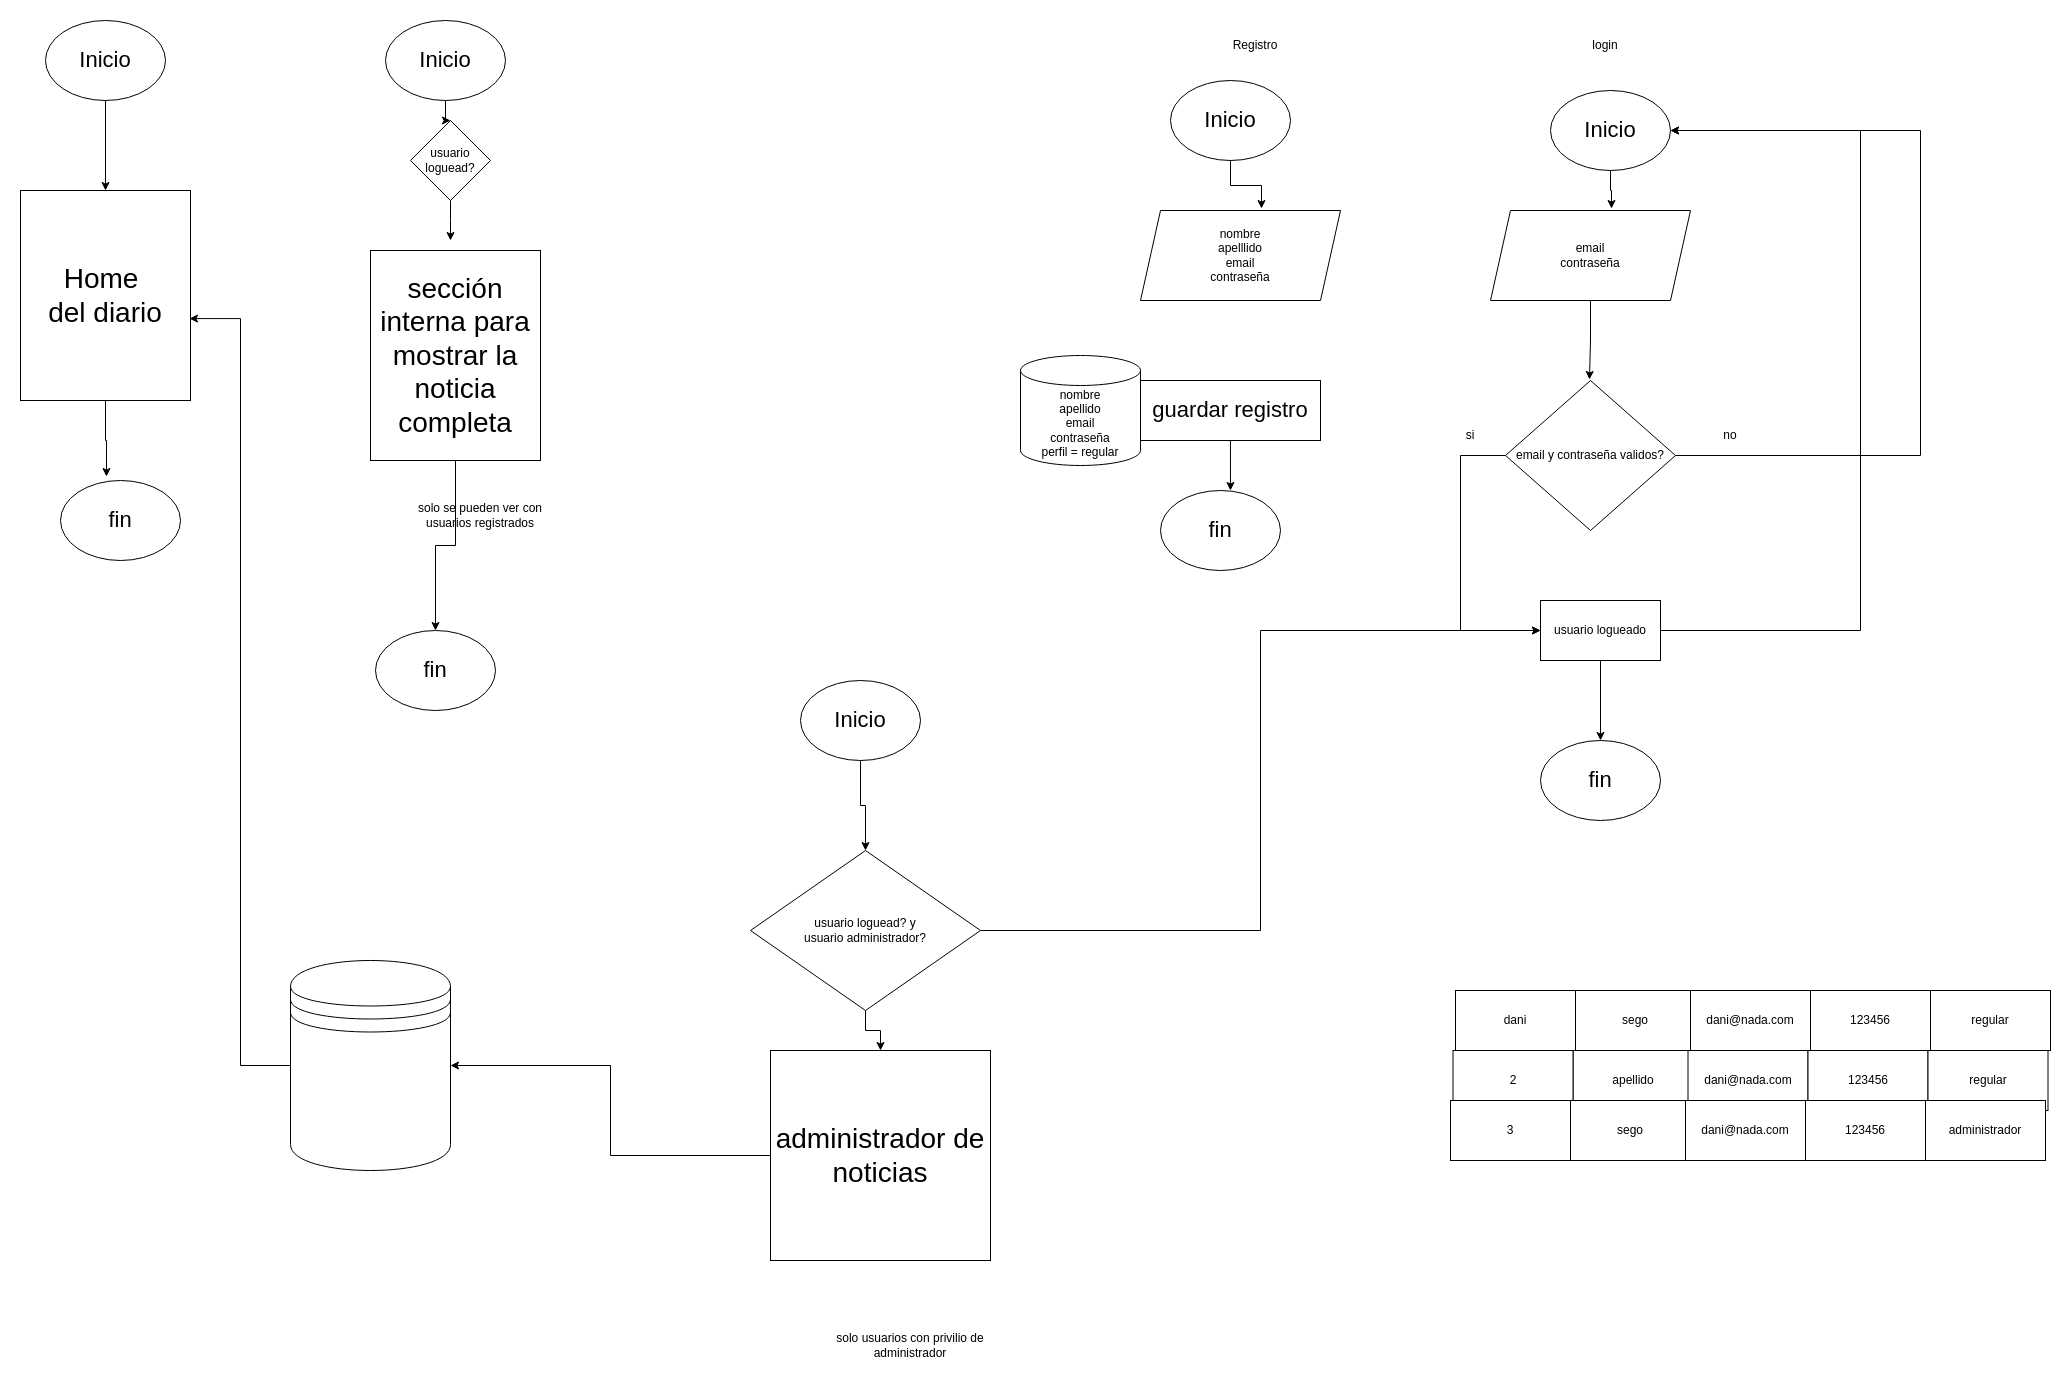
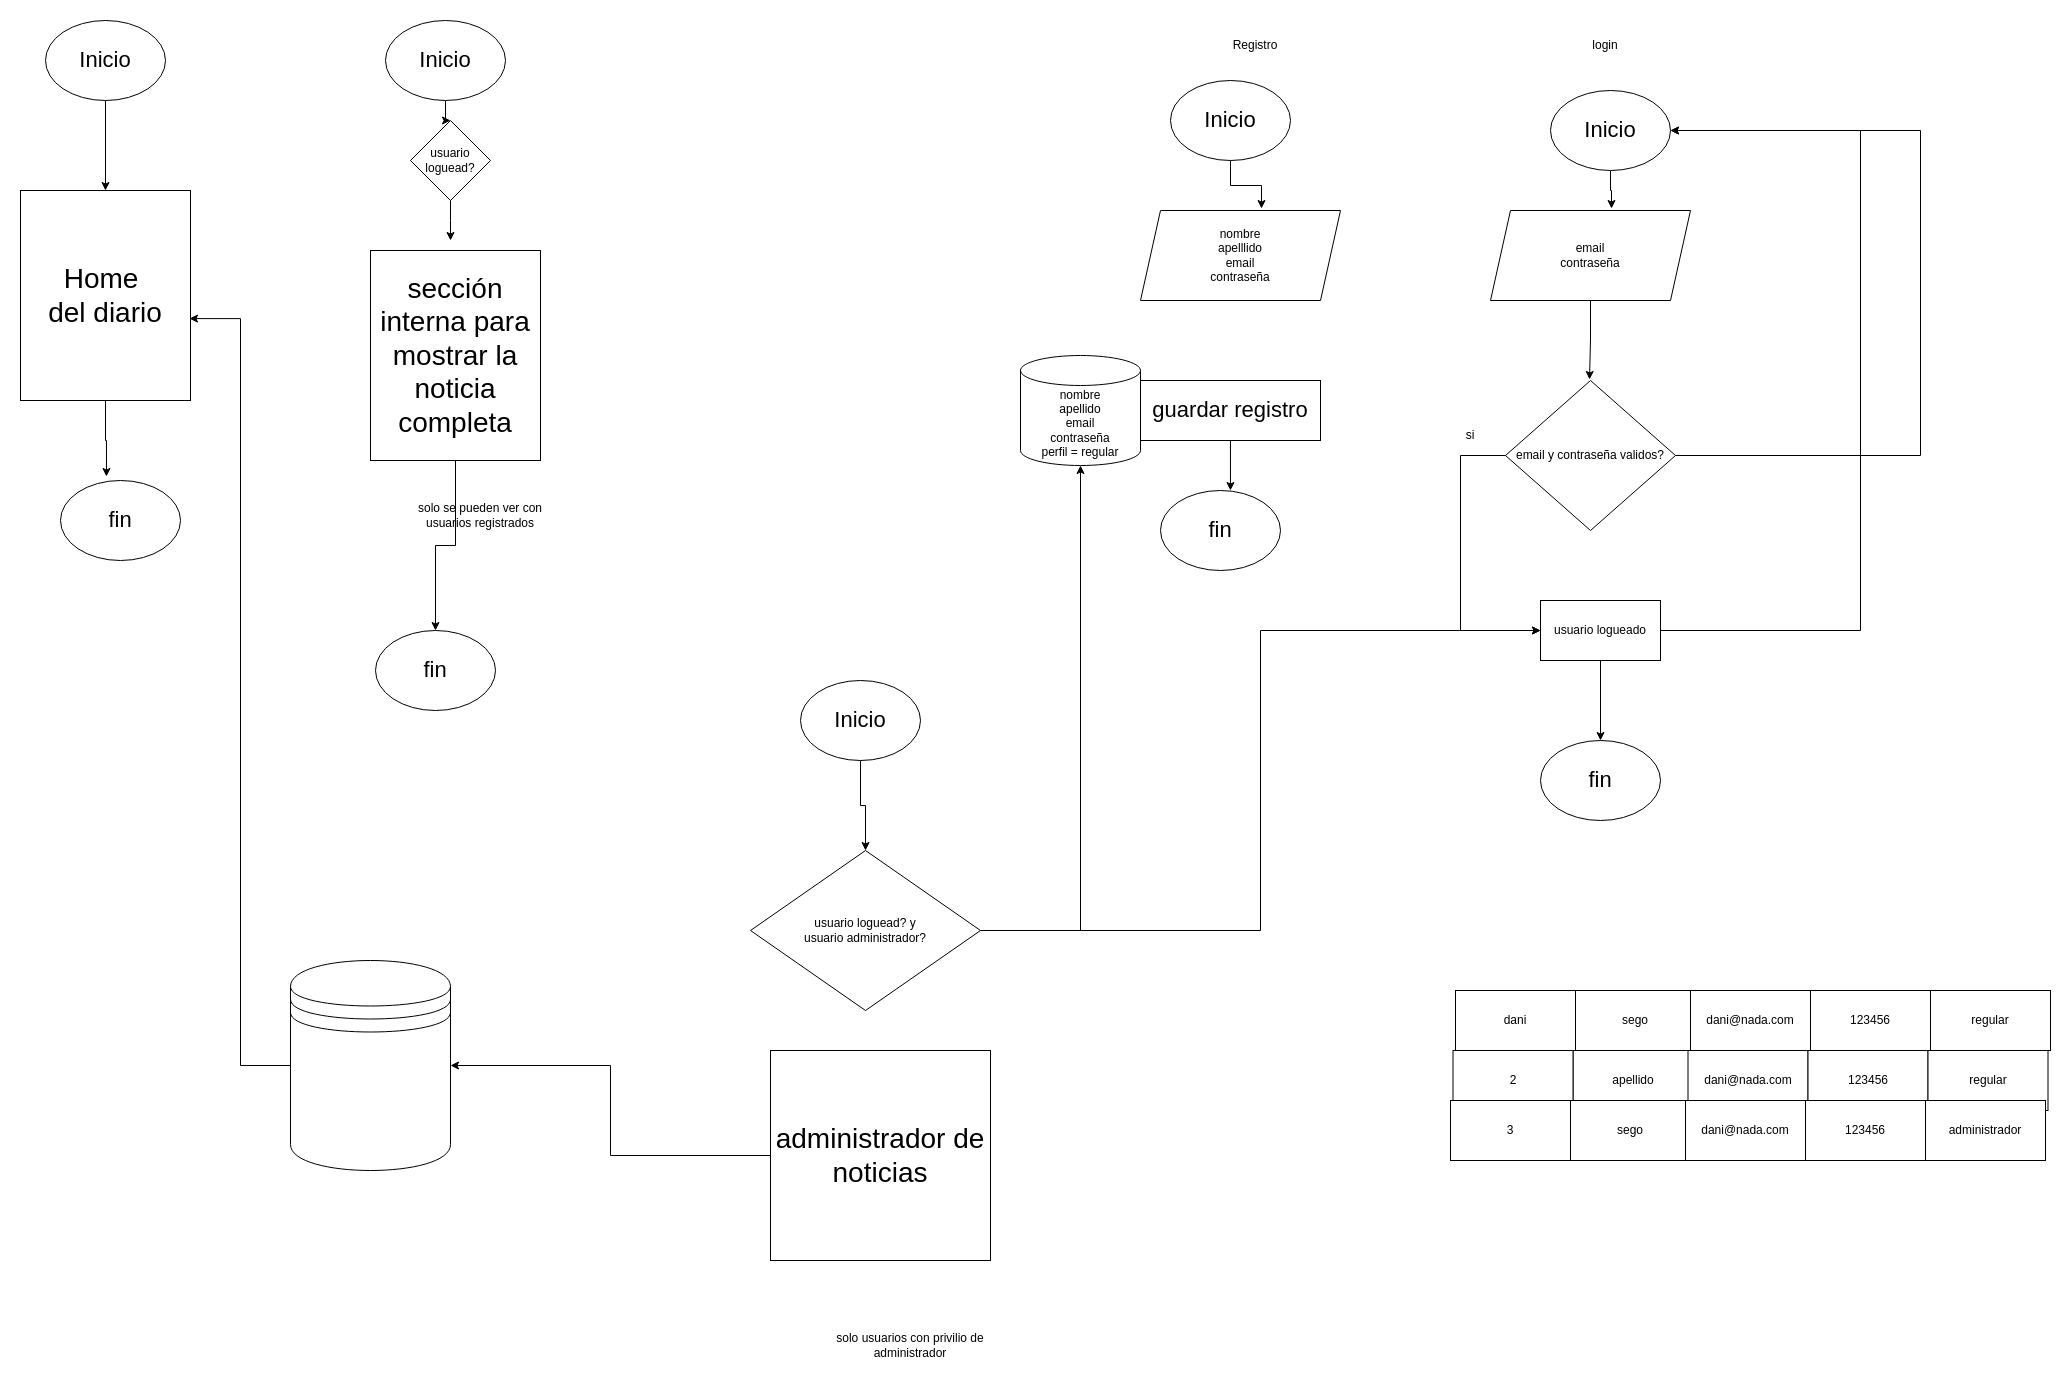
- <mxCell id="30" value="no" style="text;html=1;strokeColor=none;fillColor=none;align=center;verticalAlign=middle;whiteSpace=wrap;rounded=0;" parent="1" vertex="1"><mxGeometry x="1700" y="420" width="60" height="30" as="geometry" /></mxCell>
- <mxCell id="42" style="edgeStyle=orthogonalEdgeStyle;rounded=0;orthogonalLoop=1;jettySize=auto;html=1;" parent="1" source="43" target="8" edge="1"><mxGeometry relative="1" as="geometry" /></mxCell>
+ <mxCell id="42" style="edgeStyle=orthogonalEdgeStyle;rounded=0;orthogonalLoop=1;jettySize=auto;html=1;" parent="1" source="43" target="46" edge="1"><mxGeometry relative="1" as="geometry" /></mxCell>
